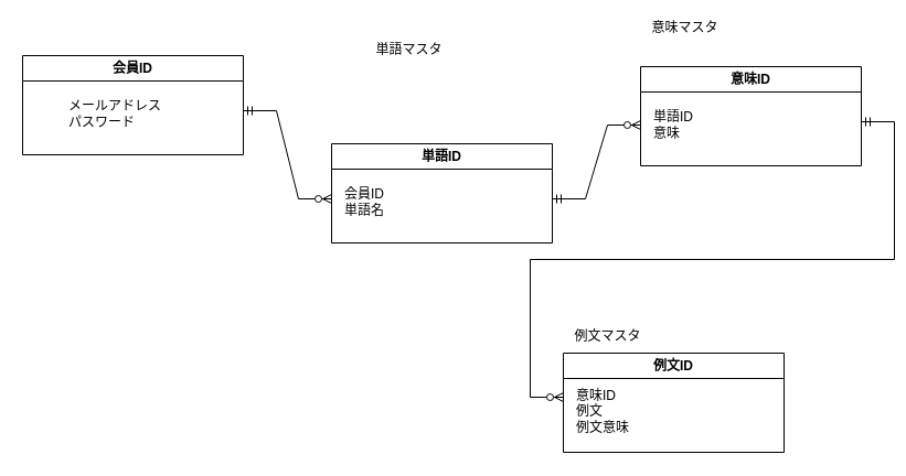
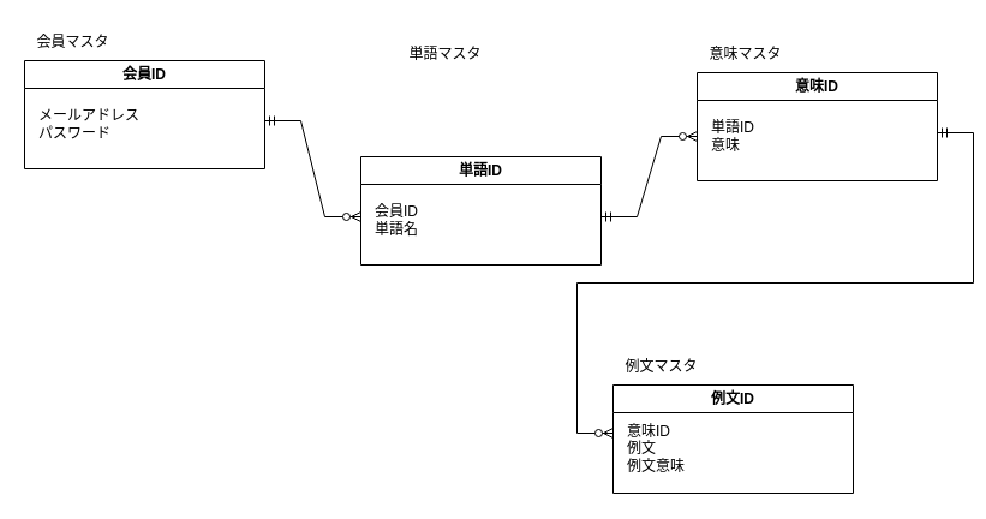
- <mxCell id="10" value="意味マスタ" style="text;html=1;align=center;verticalAlign=middle;resizable=0;points=[];autosize=1;strokeColor=none;fillColor=none;" parent="1" vertex="1"><mxGeometry x="580" y="10" width="80" height="30" as="geometry" /></mxCell>
+ <mxCell id="10" value="意味マスタ" style="text;html=1;align=center;verticalAlign=middle;resizable=0;points=[];autosize=1;strokeColor=none;fillColor=none;" parent="1" vertex="1"><mxGeometry x="580" y="30" width="80" height="30" as="geometry" /></mxCell>
+ <mxCell id="4" value="会員マスタ" style="text;html=1;align=center;verticalAlign=middle;resizable=0;points=[];autosize=1;strokeColor=none;fillColor=none;" parent="1" vertex="1"><mxGeometry x="20" y="20" width="80" height="30" as="geometry" /></mxCell>
- <mxCell id="3" value="メールアドレス&lt;br&gt;パスワード" style="text;html=1;align=left;verticalAlign=middle;resizable=0;points=[];autosize=1;strokeColor=none;fillColor=none;spacing=2;spacingTop=0;" parent="2" vertex="1"><mxGeometry x="40" y="33" width="110" height="40" as="geometry" /></mxCell>
+ <mxCell id="3" value="メールアドレス&lt;br&gt;パスワード" style="text;html=1;align=left;verticalAlign=middle;resizable=0;points=[];autosize=1;strokeColor=none;fillColor=none;spacing=2;spacingTop=0;" parent="2" vertex="1"><mxGeometry x="10" y="33" width="110" height="40" as="geometry" /></mxCell>
